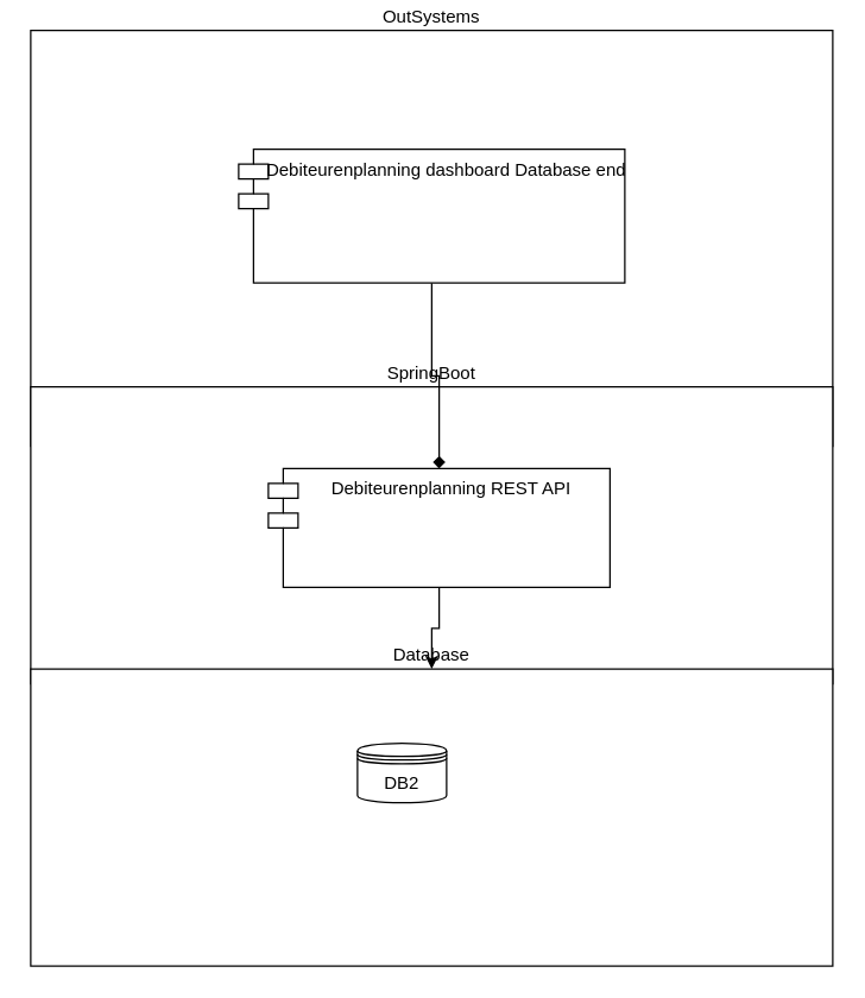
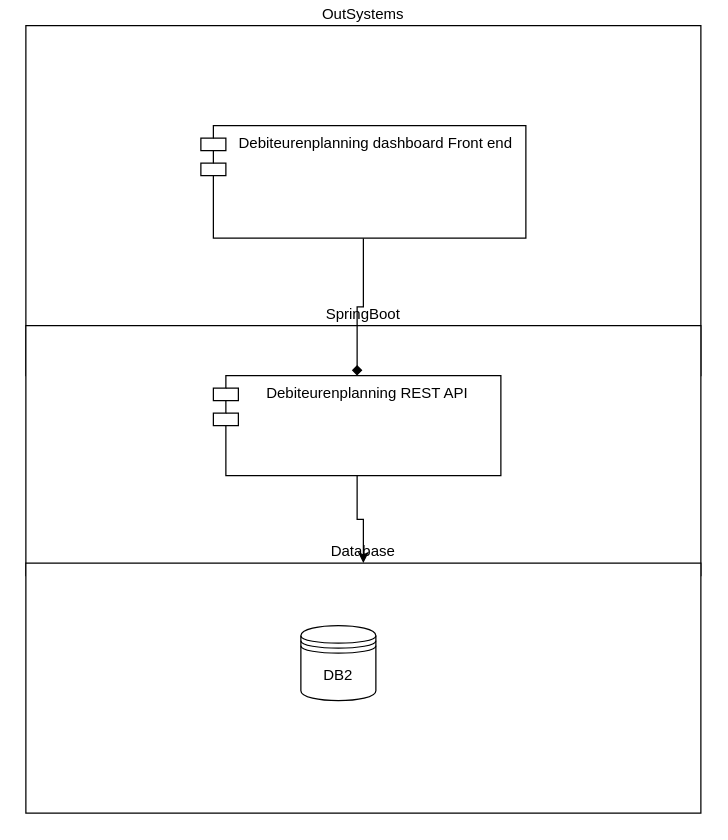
- <mxCell id="9" value="Debiteurenplanning dashboard Database end" style="shape=module;align=left;spacingLeft=20;align=center;verticalAlign=top;" vertex="1" parent="1"><mxGeometry x="160" y="100" width="260" height="90" as="geometry" /></mxCell>
+ <mxCell id="9" value="Debiteurenplanning dashboard Front end" style="shape=module;align=left;spacingLeft=20;align=center;verticalAlign=top;" vertex="1" parent="1"><mxGeometry x="160" y="100" width="260" height="90" as="geometry" /></mxCell>
- <mxCell id="7" value="Debiteurenplanning REST API " style="shape=module;align=left;spacingLeft=20;align=center;verticalAlign=top;" vertex="1" parent="1"><mxGeometry x="180" y="315" width="230" height="80" as="geometry" /></mxCell>
+ <mxCell id="7" value="Debiteurenplanning REST API " style="shape=module;align=left;spacingLeft=20;align=center;verticalAlign=top;" vertex="1" parent="1"><mxGeometry x="170" y="300" width="230" height="80" as="geometry" /></mxCell>
- <mxCell id="5" value="DB2" style="shape=datastore;whiteSpace=wrap;html=1;" vertex="1" parent="1"><mxGeometry x="240" y="500" width="60" height="40" as="geometry" /></mxCell>
+ <mxCell id="5" value="DB2" style="shape=datastore;whiteSpace=wrap;html=1;" vertex="1" parent="1"><mxGeometry x="240" y="500" width="60" height="60" as="geometry" /></mxCell>
